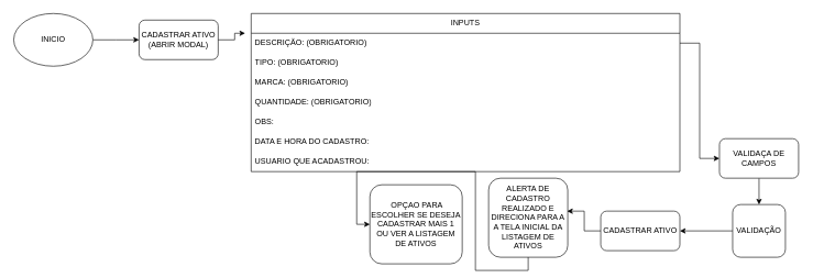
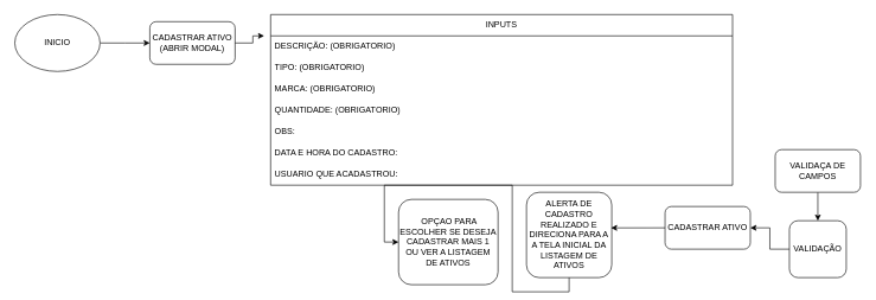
- <mxCell id="16" style="edgeStyle=orthogonalEdgeStyle;rounded=0;orthogonalLoop=1;jettySize=auto;html=1;exitX=1;exitY=0.5;exitDx=0;exitDy=0;entryX=0;entryY=0.5;entryDx=0;entryDy=0;" parent="1" source="5" target="15" edge="1"><mxGeometry relative="1" as="geometry" /></mxCell>
- <mxCell id="19" value="CADASTRAR ATIVO" style="rounded=1;whiteSpace=wrap;html=1;" parent="1" vertex="1"><mxGeometry x="910" y="320" width="120" height="60" as="geometry" /></mxCell>
+ <mxCell id="19" value="CADASTRAR ATIVO" style="rounded=1;whiteSpace=wrap;html=1;" parent="1" vertex="1"><mxGeometry x="935" y="290" width="120" height="60" as="geometry" /></mxCell>
